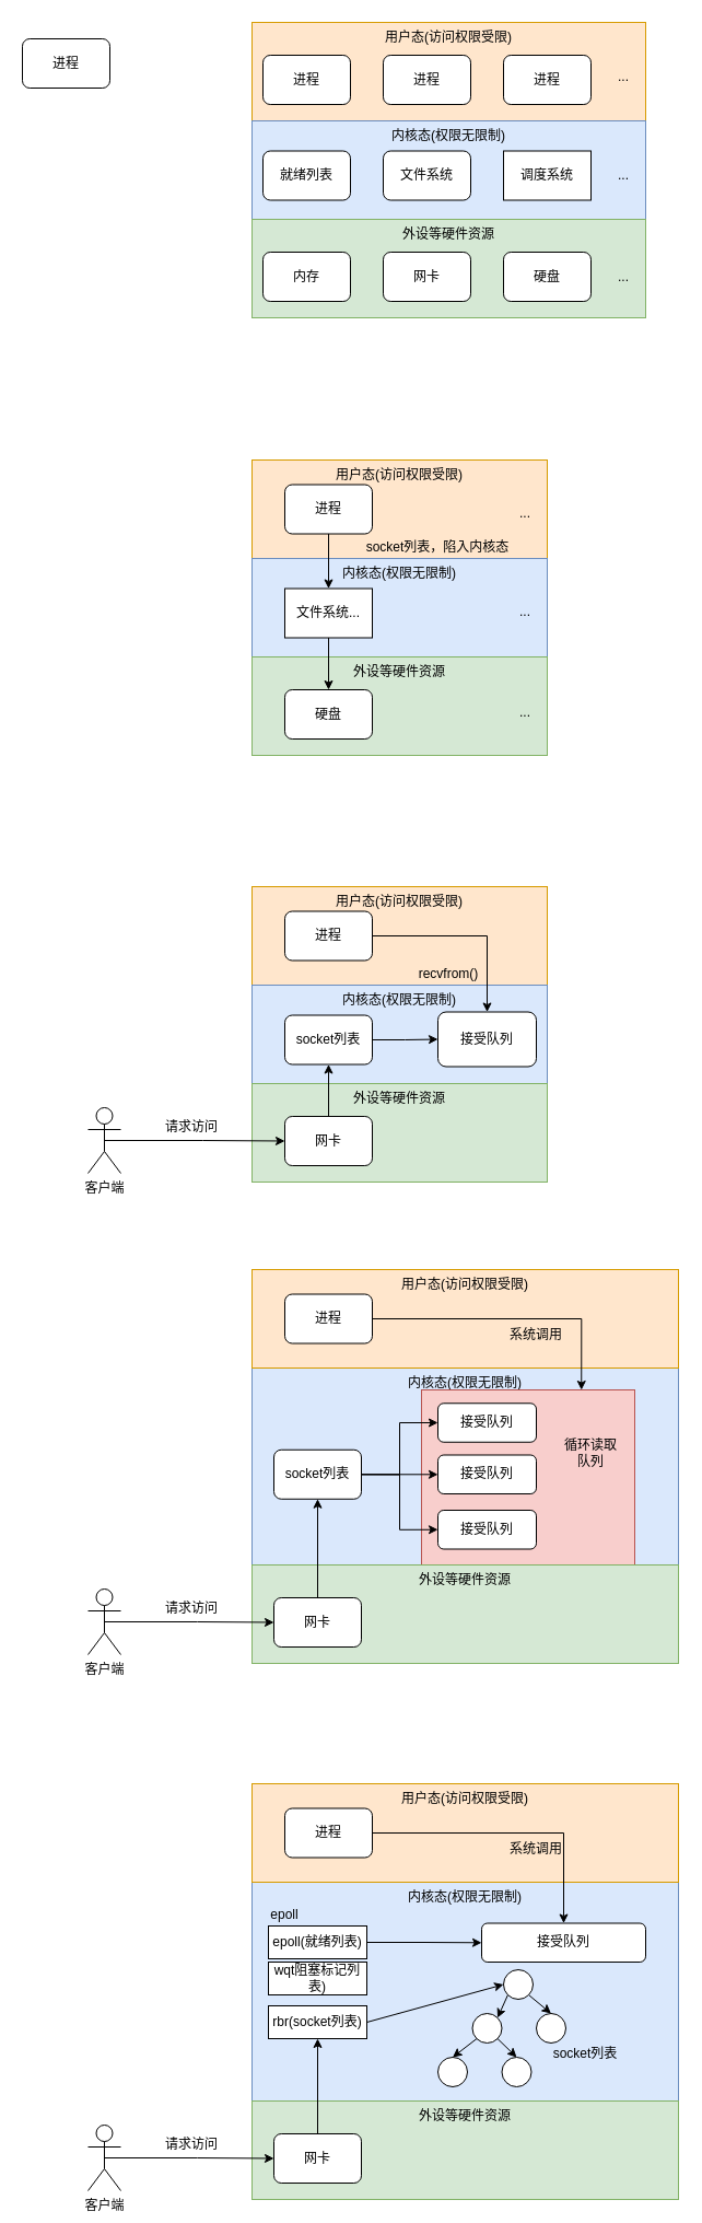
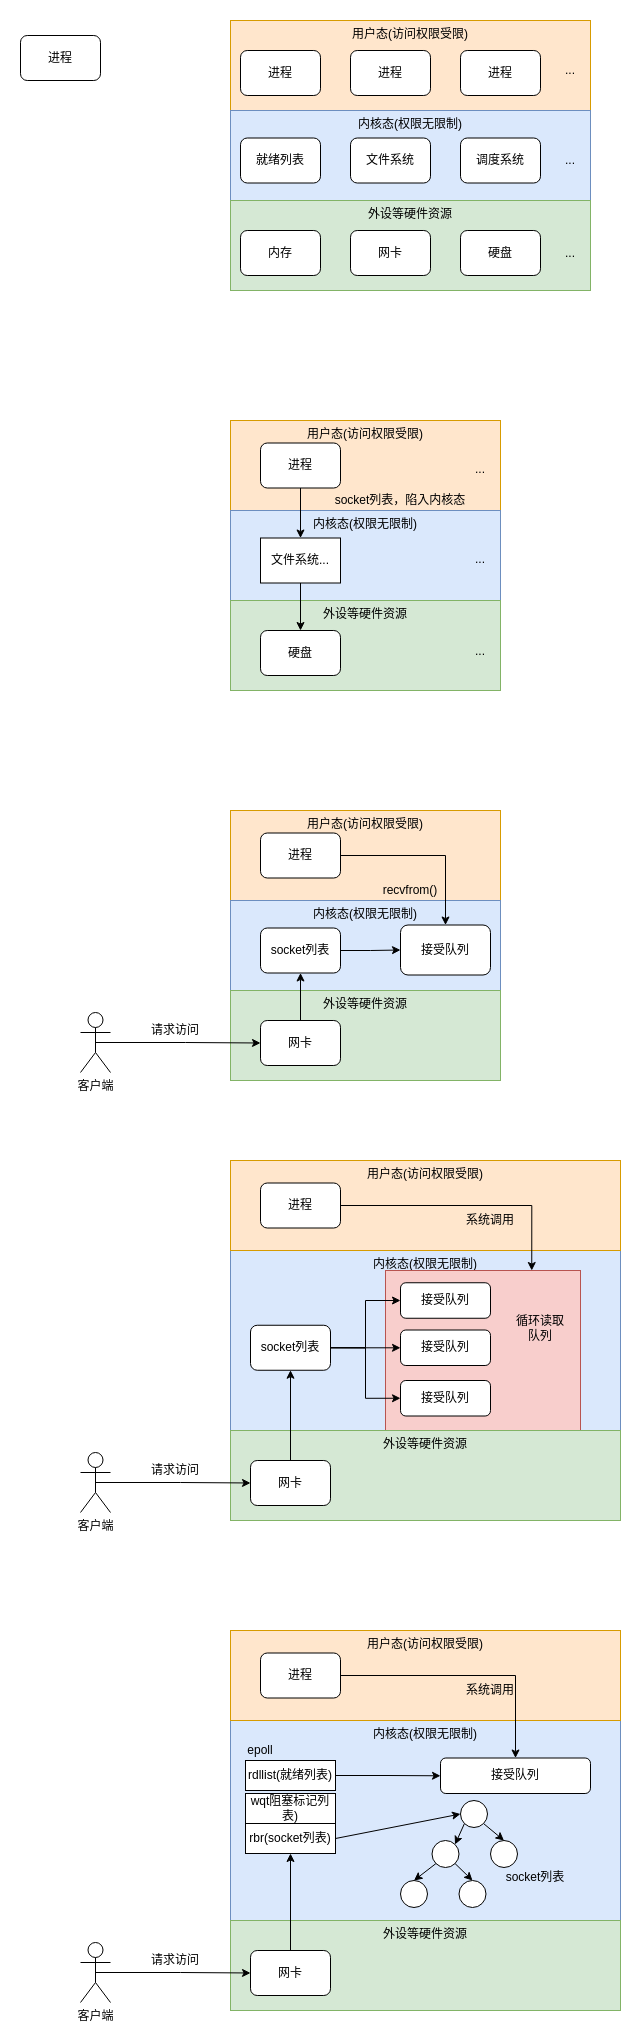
- <mxCell id="15" value="调度系统" style="whiteSpace=wrap;html=1;rounded=0;" vertex="1" parent="1"><mxGeometry x="460" y="137.5" width="80" height="45" as="geometry" /></mxCell>
+ <mxCell id="15" value="调度系统" style="rounded=1;whiteSpace=wrap;html=1;" vertex="1" parent="1"><mxGeometry x="460" y="137.5" width="80" height="45" as="geometry" /></mxCell>
- <mxCell id="77" value="epoll(就绪列表)" style="rounded=0;whiteSpace=wrap;html=1;" vertex="1" parent="1"><mxGeometry x="245" y="1760" width="90" height="30" as="geometry" /></mxCell>
+ <mxCell id="77" value="rdllist(就绪列表)" style="rounded=0;whiteSpace=wrap;html=1;" vertex="1" parent="1"><mxGeometry x="245" y="1760" width="90" height="30" as="geometry" /></mxCell>
- <mxCell id="79" value="rbr(socket列表)" style="rounded=0;whiteSpace=wrap;html=1;" vertex="1" parent="1"><mxGeometry x="245" y="1833" width="90" height="30" as="geometry" /></mxCell>
+ <mxCell id="79" value="rbr(socket列表)" style="rounded=0;whiteSpace=wrap;html=1;" vertex="1" parent="1"><mxGeometry x="245" y="1823" width="90" height="30" as="geometry" /></mxCell>
